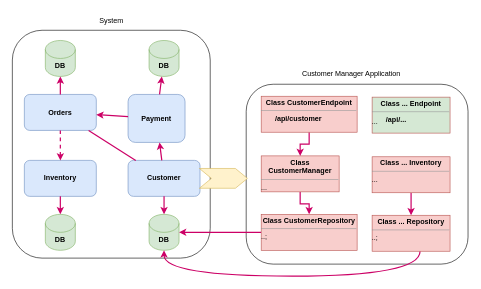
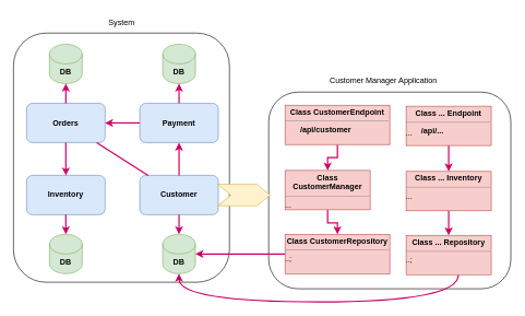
- <mxCell id="34" value="&lt;p style=&quot;margin:0px;margin-top:4px;text-align:center;&quot;&gt;&lt;b&gt;Class ... Endpoint&lt;/b&gt;&lt;/p&gt;&lt;hr size=&quot;1&quot;&gt;&lt;div style=&quot;height:2px;&quot;&gt;&amp;nbsp; &amp;nbsp; &amp;nbsp; &amp;nbsp;&lt;b&gt;/api/...&lt;/b&gt;&lt;/div&gt;&lt;div style=&quot;height:2px;&quot;&gt;...&lt;/div&gt;" style="verticalAlign=top;align=left;overflow=fill;fontSize=12;fontFamily=Helvetica;html=1;whiteSpace=wrap;fillColor=#d5e8d4;strokeColor=#b85450;" parent="1" vertex="1"><mxGeometry x="620" y="161.5" width="130" height="60" as="geometry" /></mxCell>
+ <mxCell id="34" value="&lt;p style=&quot;margin:0px;margin-top:4px;text-align:center;&quot;&gt;&lt;b&gt;Class ... Endpoint&lt;/b&gt;&lt;/p&gt;&lt;hr size=&quot;1&quot;&gt;&lt;div style=&quot;height:2px;&quot;&gt;&amp;nbsp; &amp;nbsp; &amp;nbsp; &amp;nbsp;&lt;b&gt;/api/...&lt;/b&gt;&lt;/div&gt;&lt;div style=&quot;height:2px;&quot;&gt;...&lt;/div&gt;" style="verticalAlign=top;align=left;overflow=fill;fontSize=12;fontFamily=Helvetica;html=1;whiteSpace=wrap;fillColor=#f8cecc;strokeColor=#b85450;" parent="1" vertex="1"><mxGeometry x="620" y="161.5" width="130" height="60" as="geometry" /></mxCell>
- <mxCell id="6" value="Payment" style="rounded=1;whiteSpace=wrap;html=1;fillColor=#dae8fc;strokeColor=#6c8ebf;fontStyle=1" parent="1" vertex="1"><mxGeometry x="213" y="157" width="95" height="80" as="geometry" /></mxCell>
+ <mxCell id="6" value="Payment" style="rounded=1;whiteSpace=wrap;html=1;fillColor=#dae8fc;strokeColor=#6c8ebf;fontStyle=1" parent="1" vertex="1"><mxGeometry x="213" y="157" width="120" height="60" as="geometry" /></mxCell>
- <mxCell id="18" value="" style="endArrow=classic;html=1;rounded=0;strokeColor=#CC0066;strokeWidth=2;dashed=1;" parent="1" source="8" target="5" edge="1"><mxGeometry width="50" height="50" relative="1" as="geometry"><mxPoint x="340" y="197" as="sourcePoint" /><mxPoint x="170" y="197" as="targetPoint" /></mxGeometry></mxCell>
+ <mxCell id="18" value="" style="endArrow=classic;html=1;rounded=0;strokeColor=#CC0066;strokeWidth=2;" parent="1" source="8" target="5" edge="1"><mxGeometry width="50" height="50" relative="1" as="geometry"><mxPoint x="340" y="197" as="sourcePoint" /><mxPoint x="170" y="197" as="targetPoint" /></mxGeometry></mxCell>
+ <mxCell id="33" style="edgeStyle=orthogonalEdgeStyle;rounded=0;orthogonalLoop=1;jettySize=auto;html=1;strokeColor=#CC0066;strokeWidth=2;" parent="1" source="34" target="30" edge="1"><mxGeometry relative="1" as="geometry" /></mxCell>
